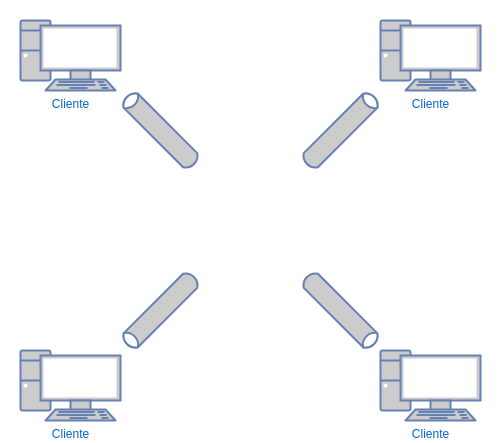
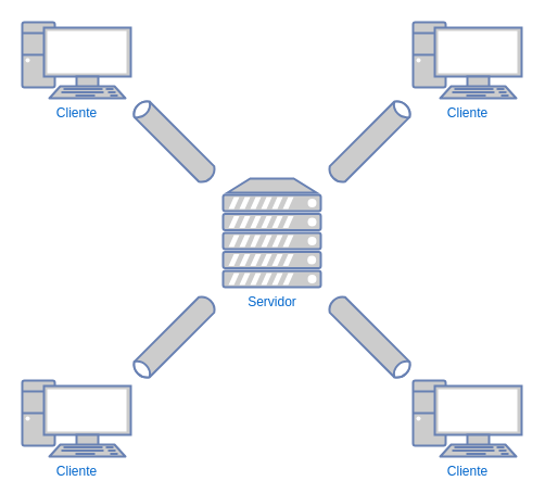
+ <mxCell id="2" value="Servidor" style="fontColor=#0066CC;verticalAlign=top;verticalLabelPosition=bottom;labelPosition=center;align=center;html=1;outlineConnect=0;fillColor=#CCCCCC;strokeColor=#6881B3;gradientColor=none;gradientDirection=north;strokeWidth=2;shape=mxgraph.networks.server;" parent="1" vertex="1"><mxGeometry x="205" y="164" width="90" height="100" as="geometry" /></mxCell>
